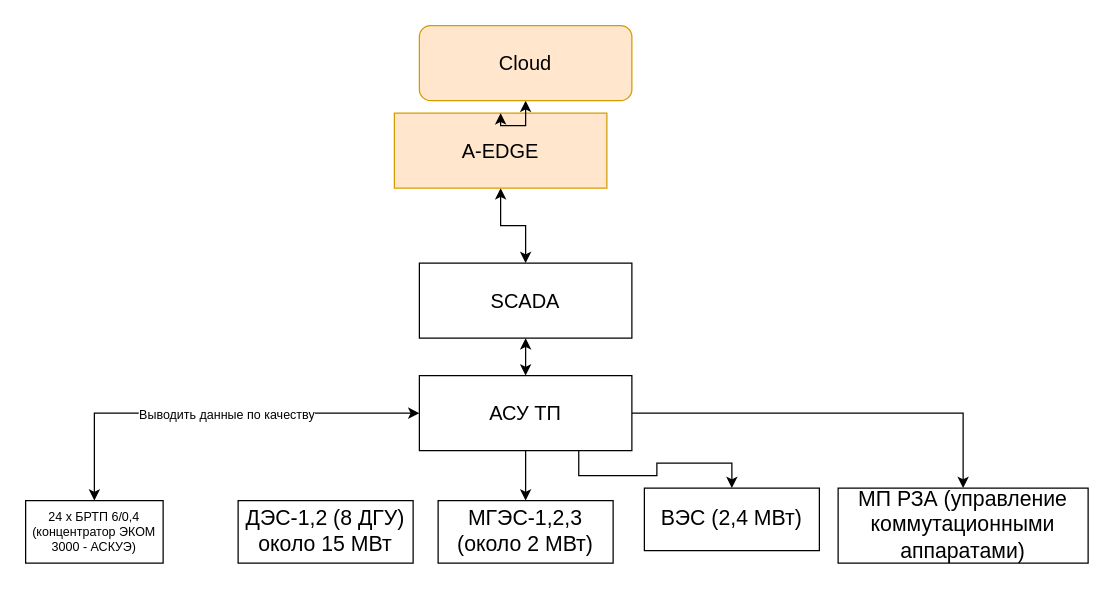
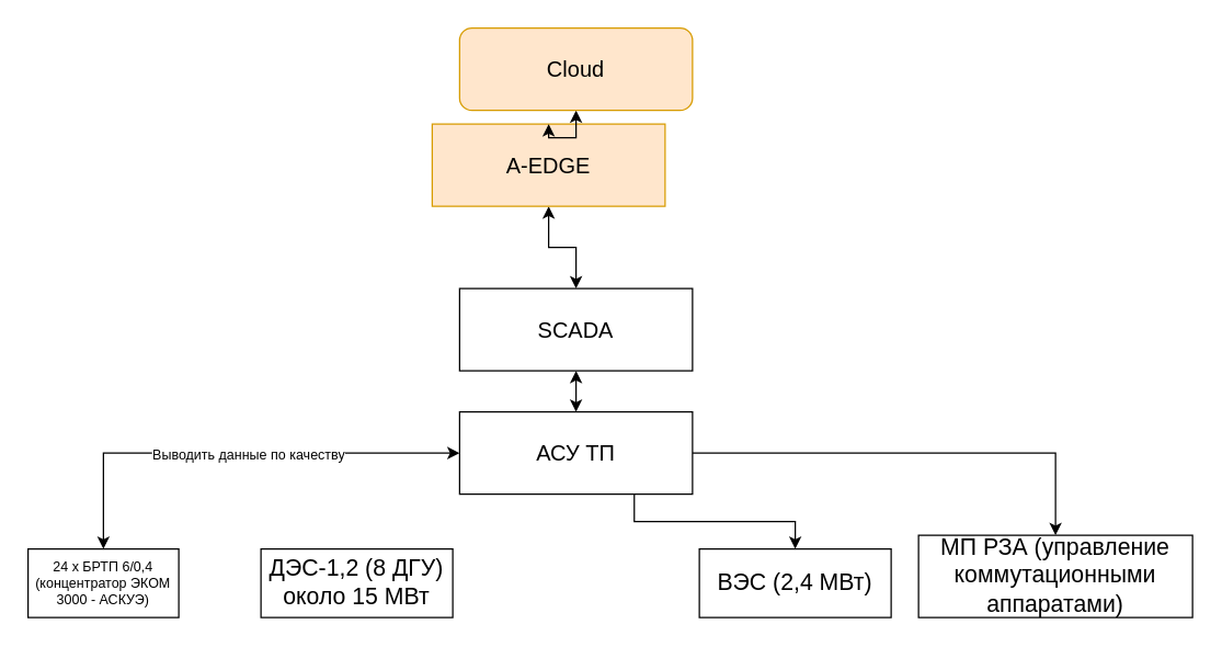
- <mxCell id="2" style="edgeStyle=orthogonalEdgeStyle;rounded=0;orthogonalLoop=1;jettySize=auto;html=1;entryX=0.5;entryY=0;entryDx=0;entryDy=0;fontSize=16;" edge="1" parent="1" source="5" target="7"><mxGeometry relative="1" as="geometry" /></mxCell>
- <mxCell id="8" value="&lt;font style=&quot;font-size: 17px;&quot;&gt;ВЭС (2,4 МВт)&lt;/font&gt;" style="rounded=0;whiteSpace=wrap;html=1;" vertex="1" parent="1"><mxGeometry x="515" y="390" width="140" height="50" as="geometry" /></mxCell>
+ <mxCell id="8" value="&lt;font style=&quot;font-size: 17px;&quot;&gt;ВЭС (2,4 МВт)&lt;/font&gt;" style="rounded=0;whiteSpace=wrap;html=1;" vertex="1" parent="1"><mxGeometry x="510" y="400" width="140" height="50" as="geometry" /></mxCell>
- <mxCell id="7" value="&lt;font style=&quot;font-size: 17px;&quot;&gt;МГЭС-1,2,3 (около 2 МВт)&lt;/font&gt;" style="rounded=0;whiteSpace=wrap;html=1;" vertex="1" parent="1"><mxGeometry x="350" y="400" width="140" height="50" as="geometry" /></mxCell>
